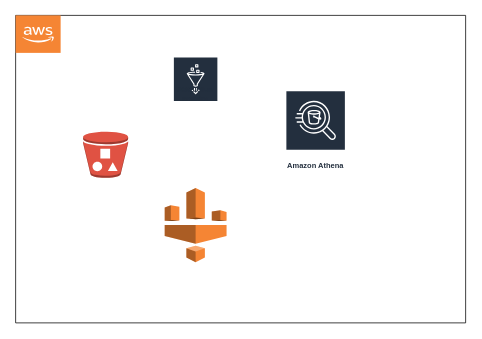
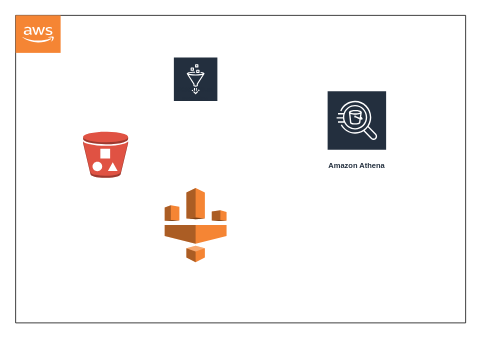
- <mxCell id="7" value="Amazon Athena" style="sketch=0;outlineConnect=0;fontColor=#232F3E;gradientColor=none;strokeColor=#ffffff;fillColor=#232F3E;dashed=0;verticalLabelPosition=middle;verticalAlign=bottom;align=center;html=1;whiteSpace=wrap;fontSize=10;fontStyle=1;spacing=3;shape=mxgraph.aws4.productIcon;prIcon=mxgraph.aws4.athena;" vertex="1" parent="2"><mxGeometry x="360" y="100" width="80" height="110" as="geometry" /></mxCell>
+ <mxCell id="7" value="Amazon Athena" style="sketch=0;outlineConnect=0;fontColor=#232F3E;gradientColor=none;strokeColor=#ffffff;fillColor=#232F3E;dashed=0;verticalLabelPosition=middle;verticalAlign=bottom;align=center;html=1;whiteSpace=wrap;fontSize=10;fontStyle=1;spacing=3;shape=mxgraph.aws4.productIcon;prIcon=mxgraph.aws4.athena;" vertex="1" parent="2"><mxGeometry x="415" y="100" width="80" height="110" as="geometry" /></mxCell>
